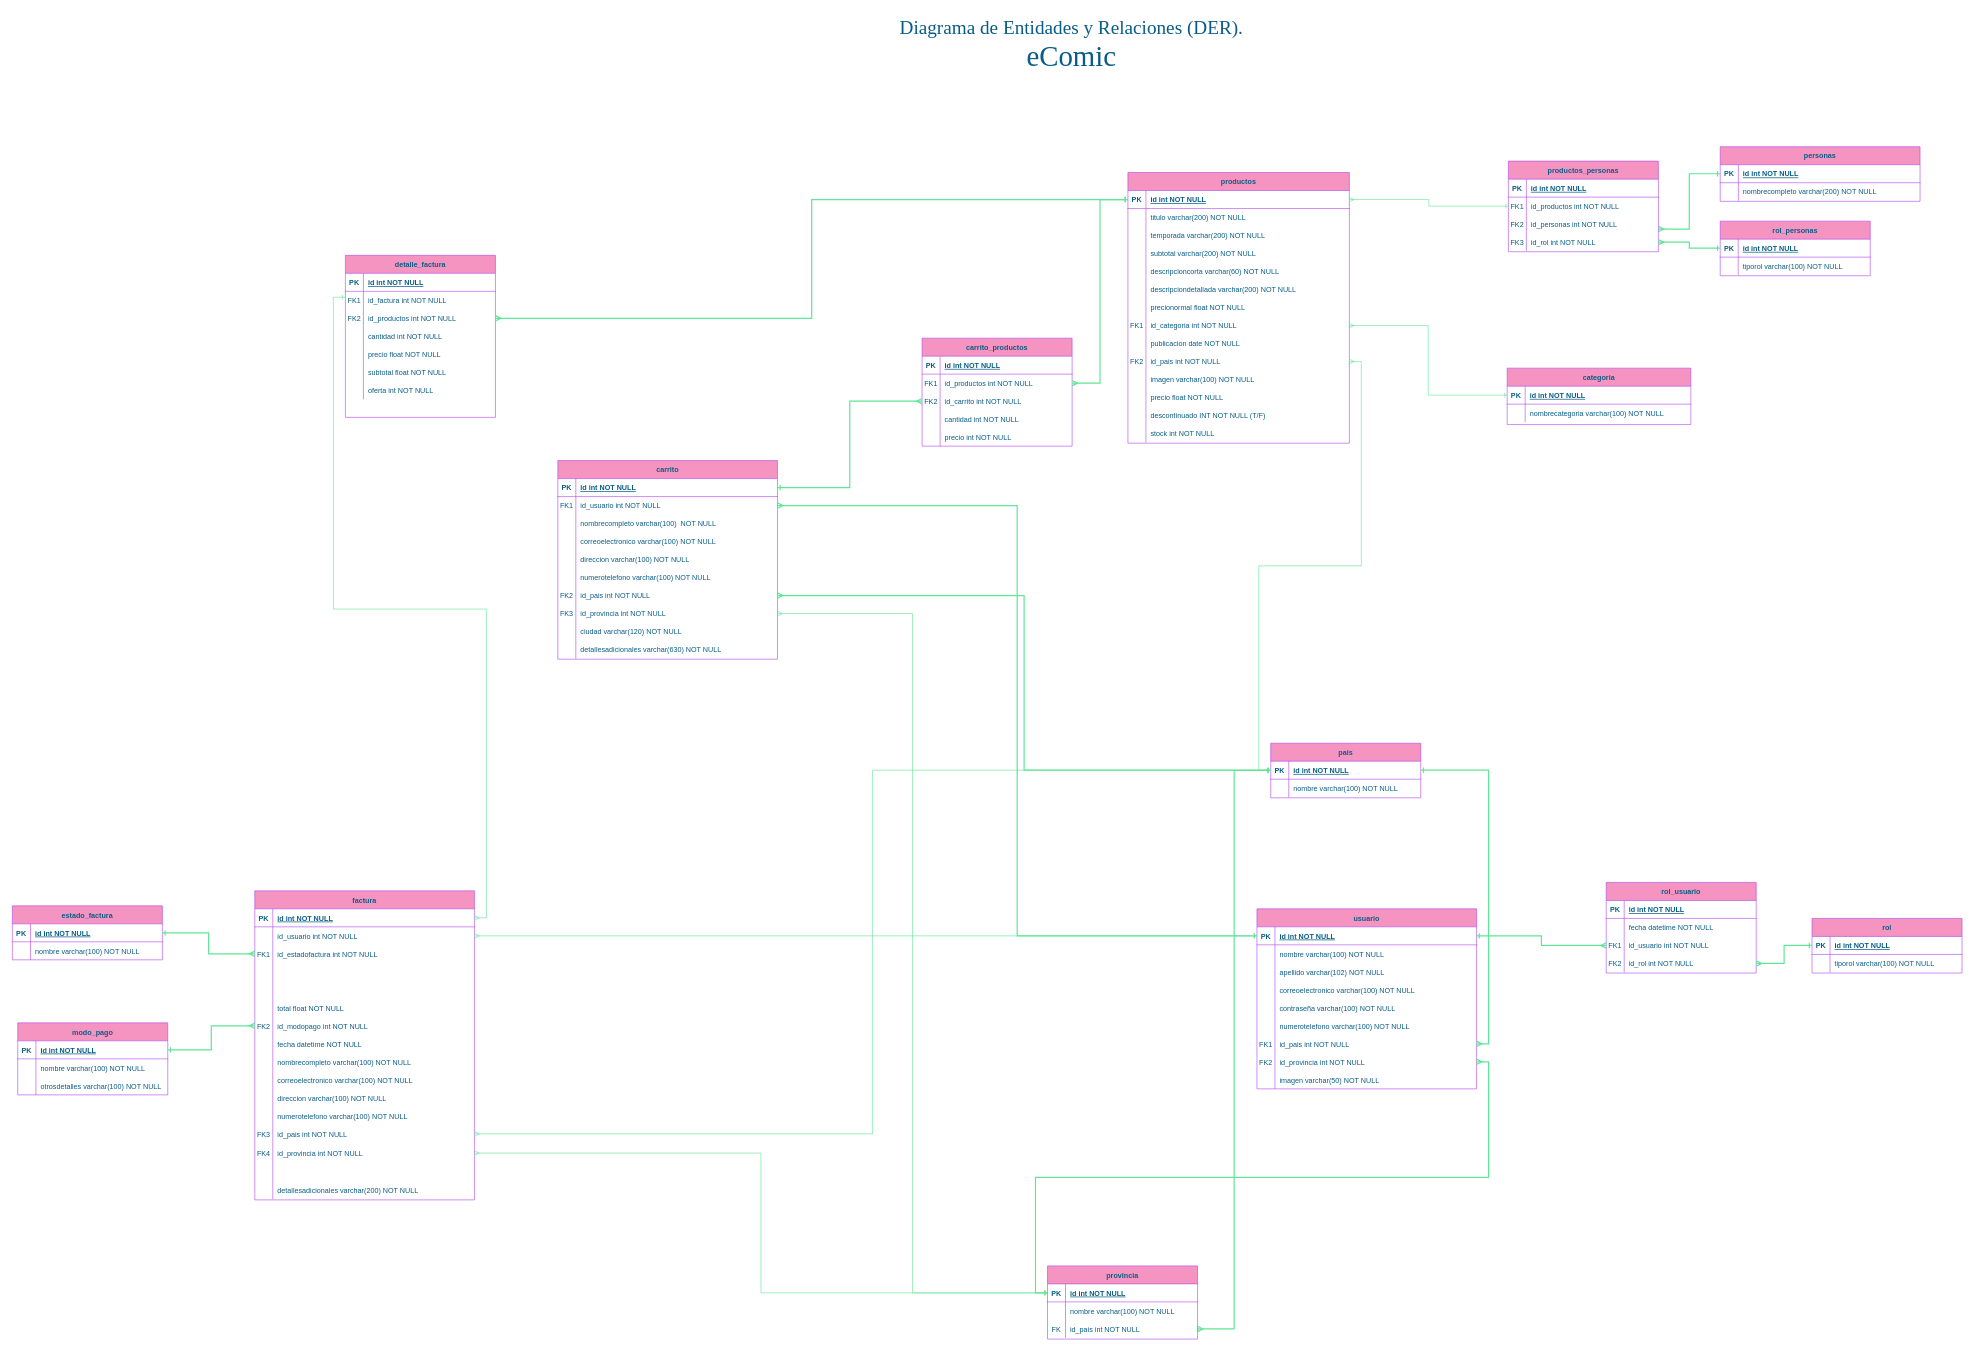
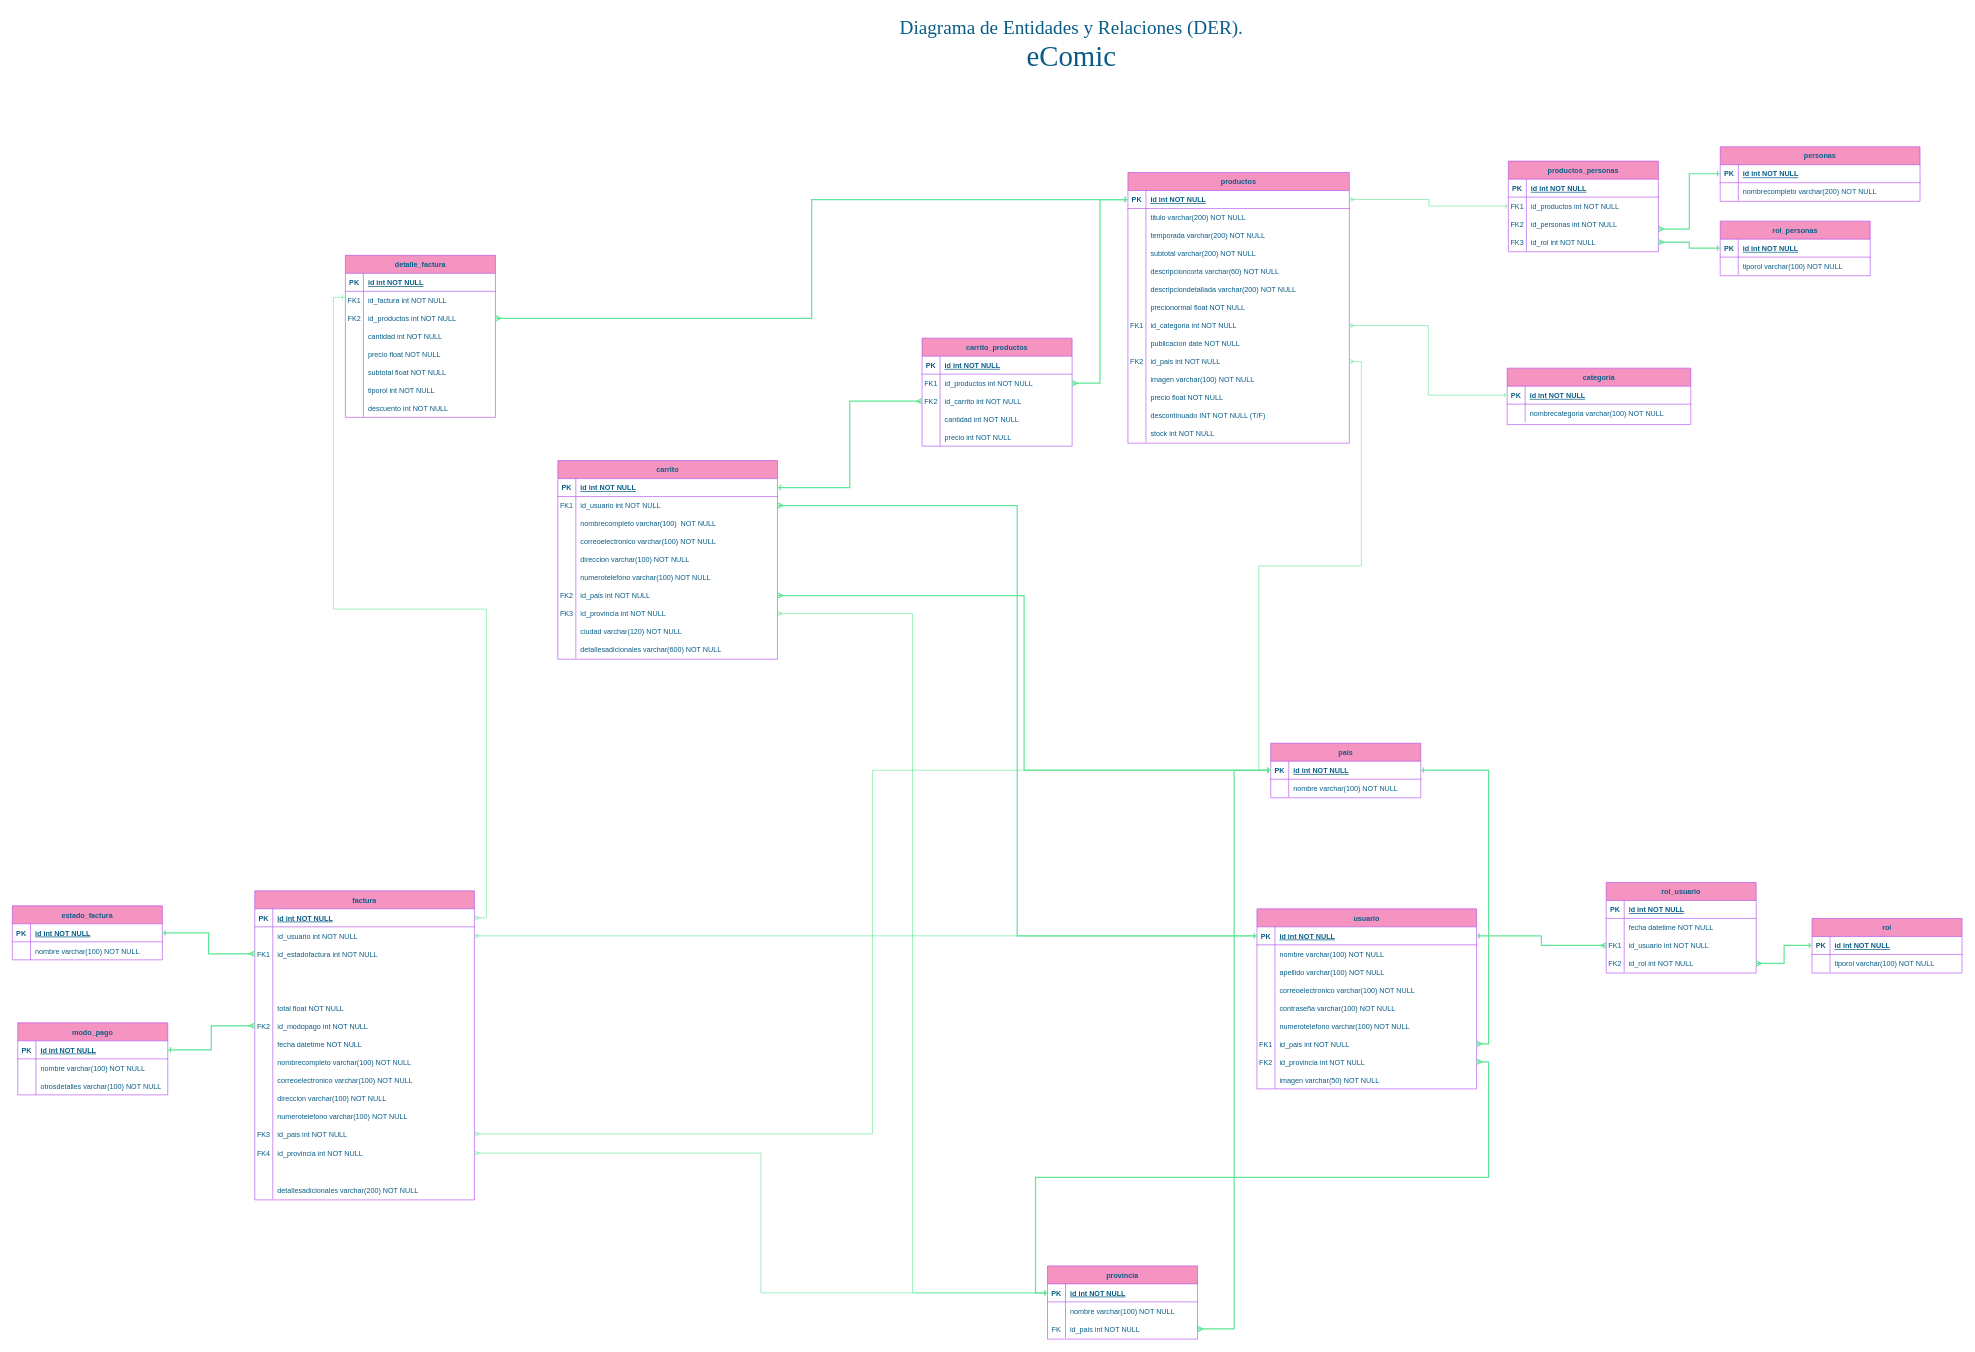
- <mxCell id="296" value="oferta int NOT NULL" style="shape=partialRectangle;overflow=hidden;connectable=0;fillColor=none;top=0;left=0;bottom=0;right=0;align=left;spacingLeft=6;strokeColor=#AF45ED;fontColor=#095C86;" parent="294" vertex="1"><mxGeometry x="30" width="220" height="30" as="geometry"><mxRectangle width="220" height="30" as="alternateBounds" /></mxGeometry></mxCell>
+ <mxCell id="296" value="tiporol int NOT NULL" style="shape=partialRectangle;overflow=hidden;connectable=0;fillColor=none;top=0;left=0;bottom=0;right=0;align=left;spacingLeft=6;strokeColor=#AF45ED;fontColor=#095C86;" parent="294" vertex="1"><mxGeometry x="30" width="220" height="30" as="geometry"><mxRectangle width="220" height="30" as="alternateBounds" /></mxGeometry></mxCell>
+ <mxCell id="299" value="descuento int NOT NULL" style="shape=partialRectangle;overflow=hidden;connectable=0;fillColor=none;top=0;left=0;bottom=0;right=0;align=left;spacingLeft=6;strokeColor=#AF45ED;fontColor=#095C86;" parent="297" vertex="1"><mxGeometry x="30" width="220" height="30" as="geometry"><mxRectangle width="220" height="30" as="alternateBounds" /></mxGeometry></mxCell>
- <mxCell id="174" value="detallesadicionales varchar(630) NOT NULL" style="shape=partialRectangle;overflow=hidden;connectable=0;fillColor=none;top=0;left=0;bottom=0;right=0;align=left;spacingLeft=6;strokeColor=#AF45ED;fontColor=#095C86;" parent="172" vertex="1"><mxGeometry x="30" width="336" height="30" as="geometry"><mxRectangle width="336" height="30" as="alternateBounds" /></mxGeometry></mxCell>
+ <mxCell id="174" value="detallesadicionales varchar(600) NOT NULL" style="shape=partialRectangle;overflow=hidden;connectable=0;fillColor=none;top=0;left=0;bottom=0;right=0;align=left;spacingLeft=6;strokeColor=#AF45ED;fontColor=#095C86;" parent="172" vertex="1"><mxGeometry x="30" width="336" height="30" as="geometry"><mxRectangle width="336" height="30" as="alternateBounds" /></mxGeometry></mxCell>
- <mxCell id="55" value="apellido varchar(102) NOT NULL" style="shape=partialRectangle;overflow=hidden;connectable=0;fillColor=none;top=0;left=0;bottom=0;right=0;align=left;spacingLeft=6;strokeColor=#AF45ED;fontColor=#095C86;" parent="53" vertex="1"><mxGeometry x="30" width="336" height="30" as="geometry"><mxRectangle width="336" height="30" as="alternateBounds" /></mxGeometry></mxCell>
+ <mxCell id="55" value="apellido varchar(100) NOT NULL" style="shape=partialRectangle;overflow=hidden;connectable=0;fillColor=none;top=0;left=0;bottom=0;right=0;align=left;spacingLeft=6;strokeColor=#AF45ED;fontColor=#095C86;" parent="53" vertex="1"><mxGeometry x="30" width="336" height="30" as="geometry"><mxRectangle width="336" height="30" as="alternateBounds" /></mxGeometry></mxCell>
